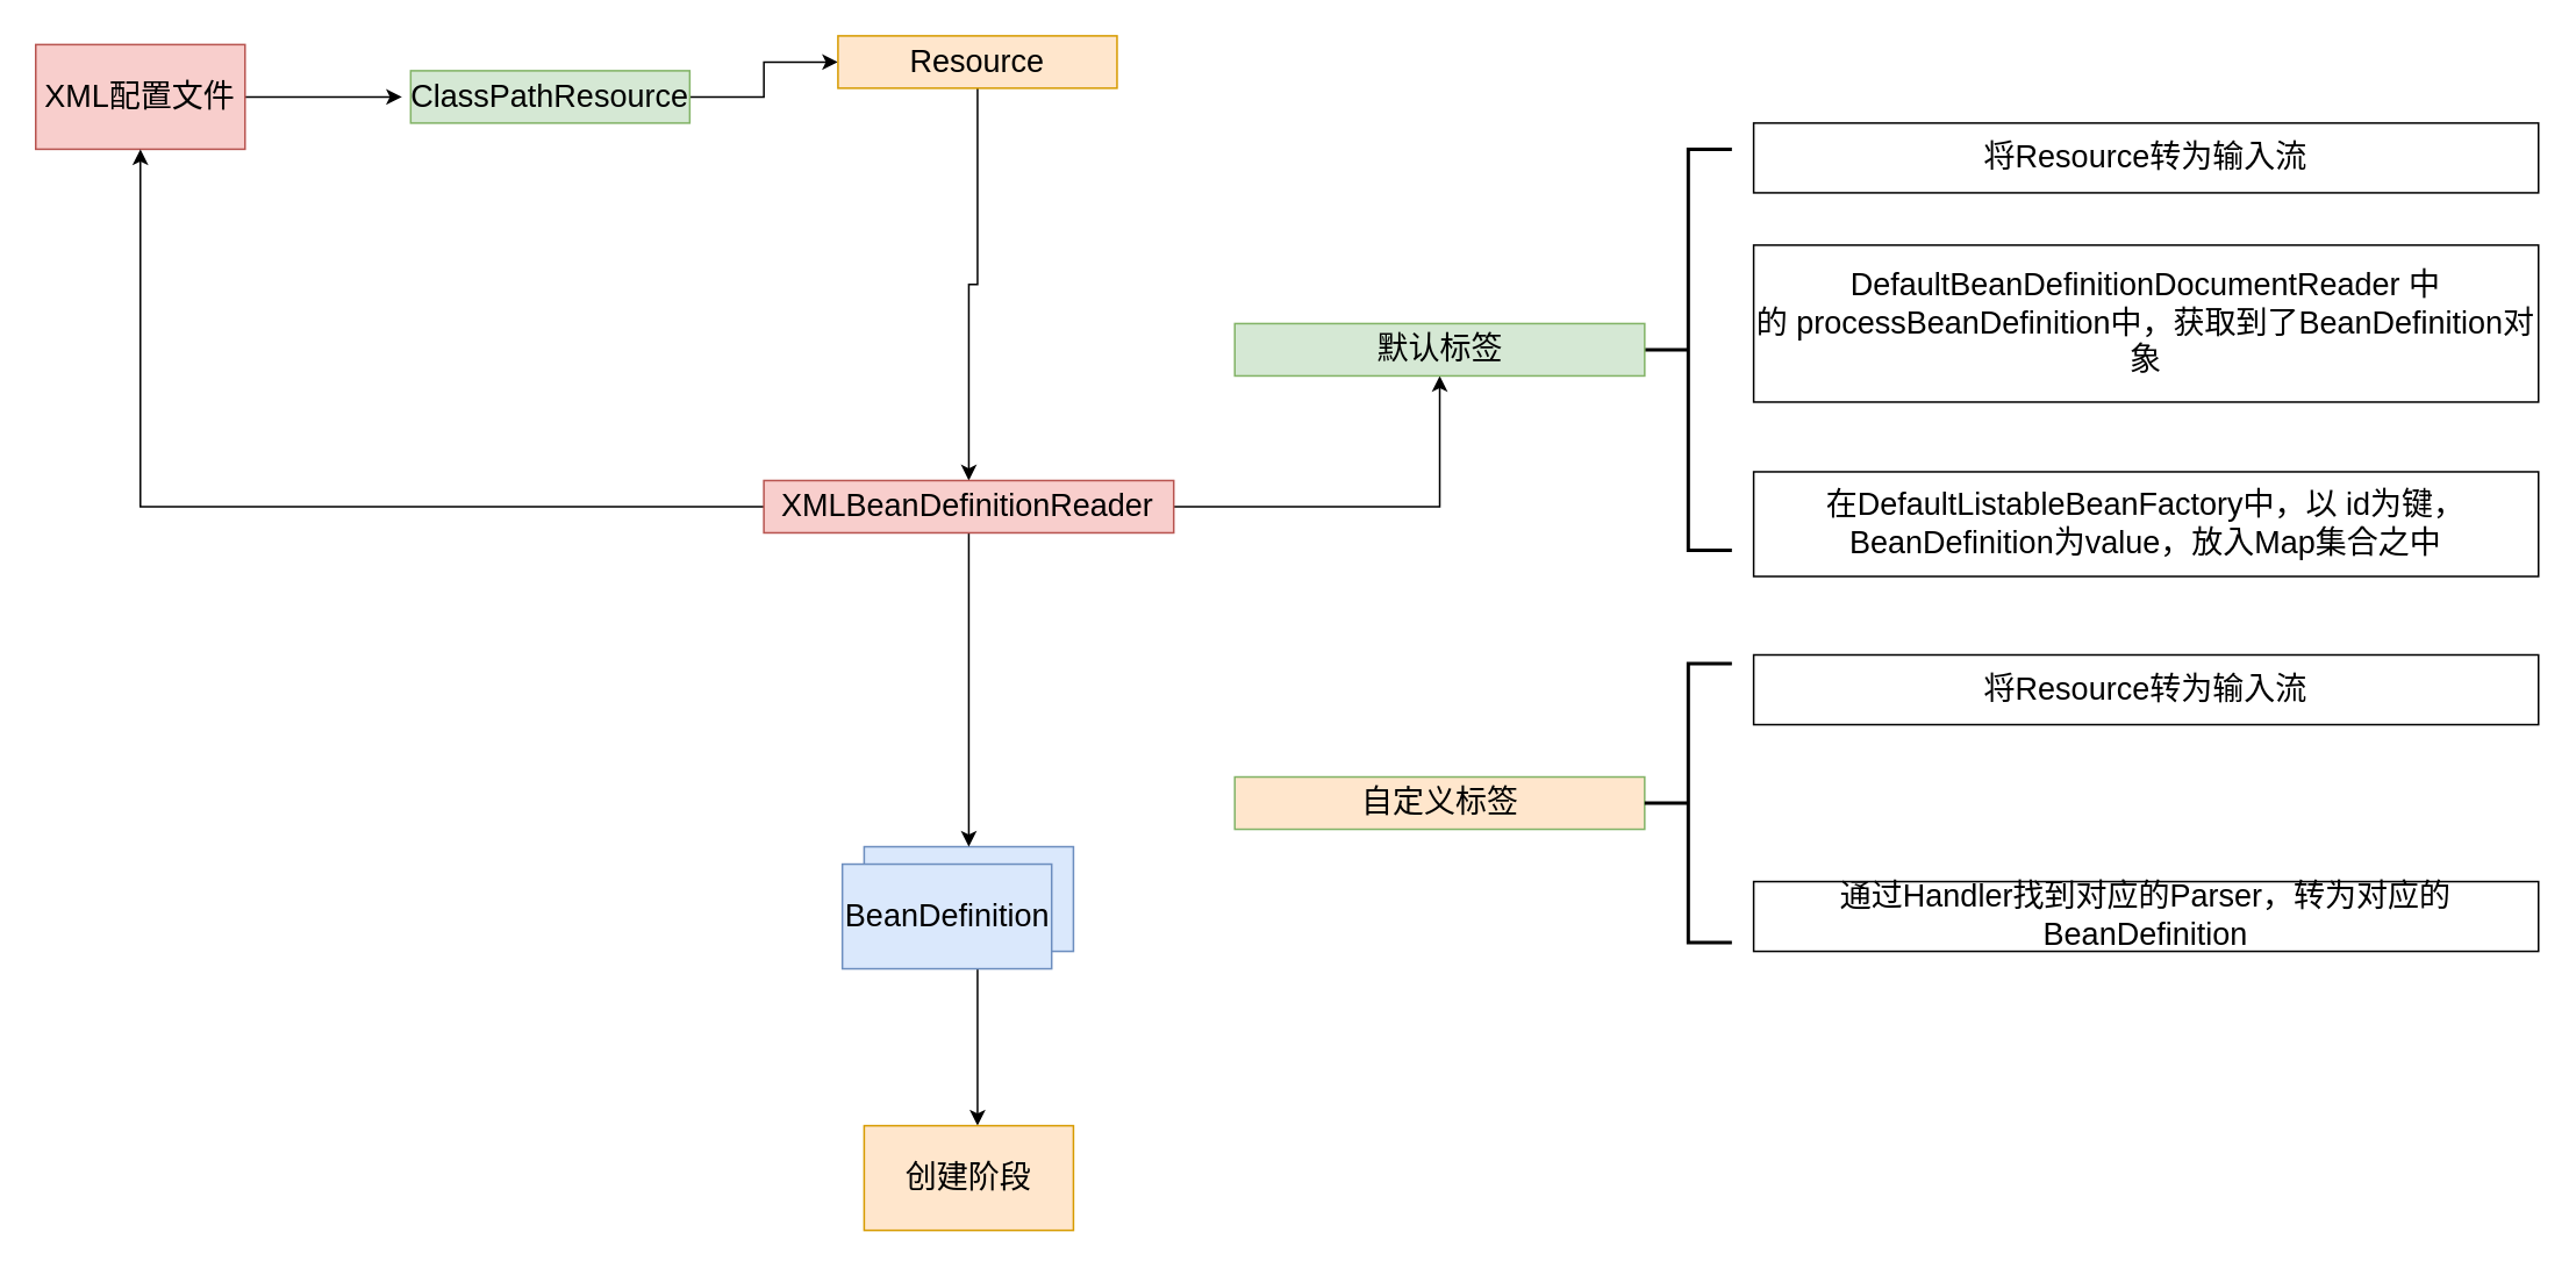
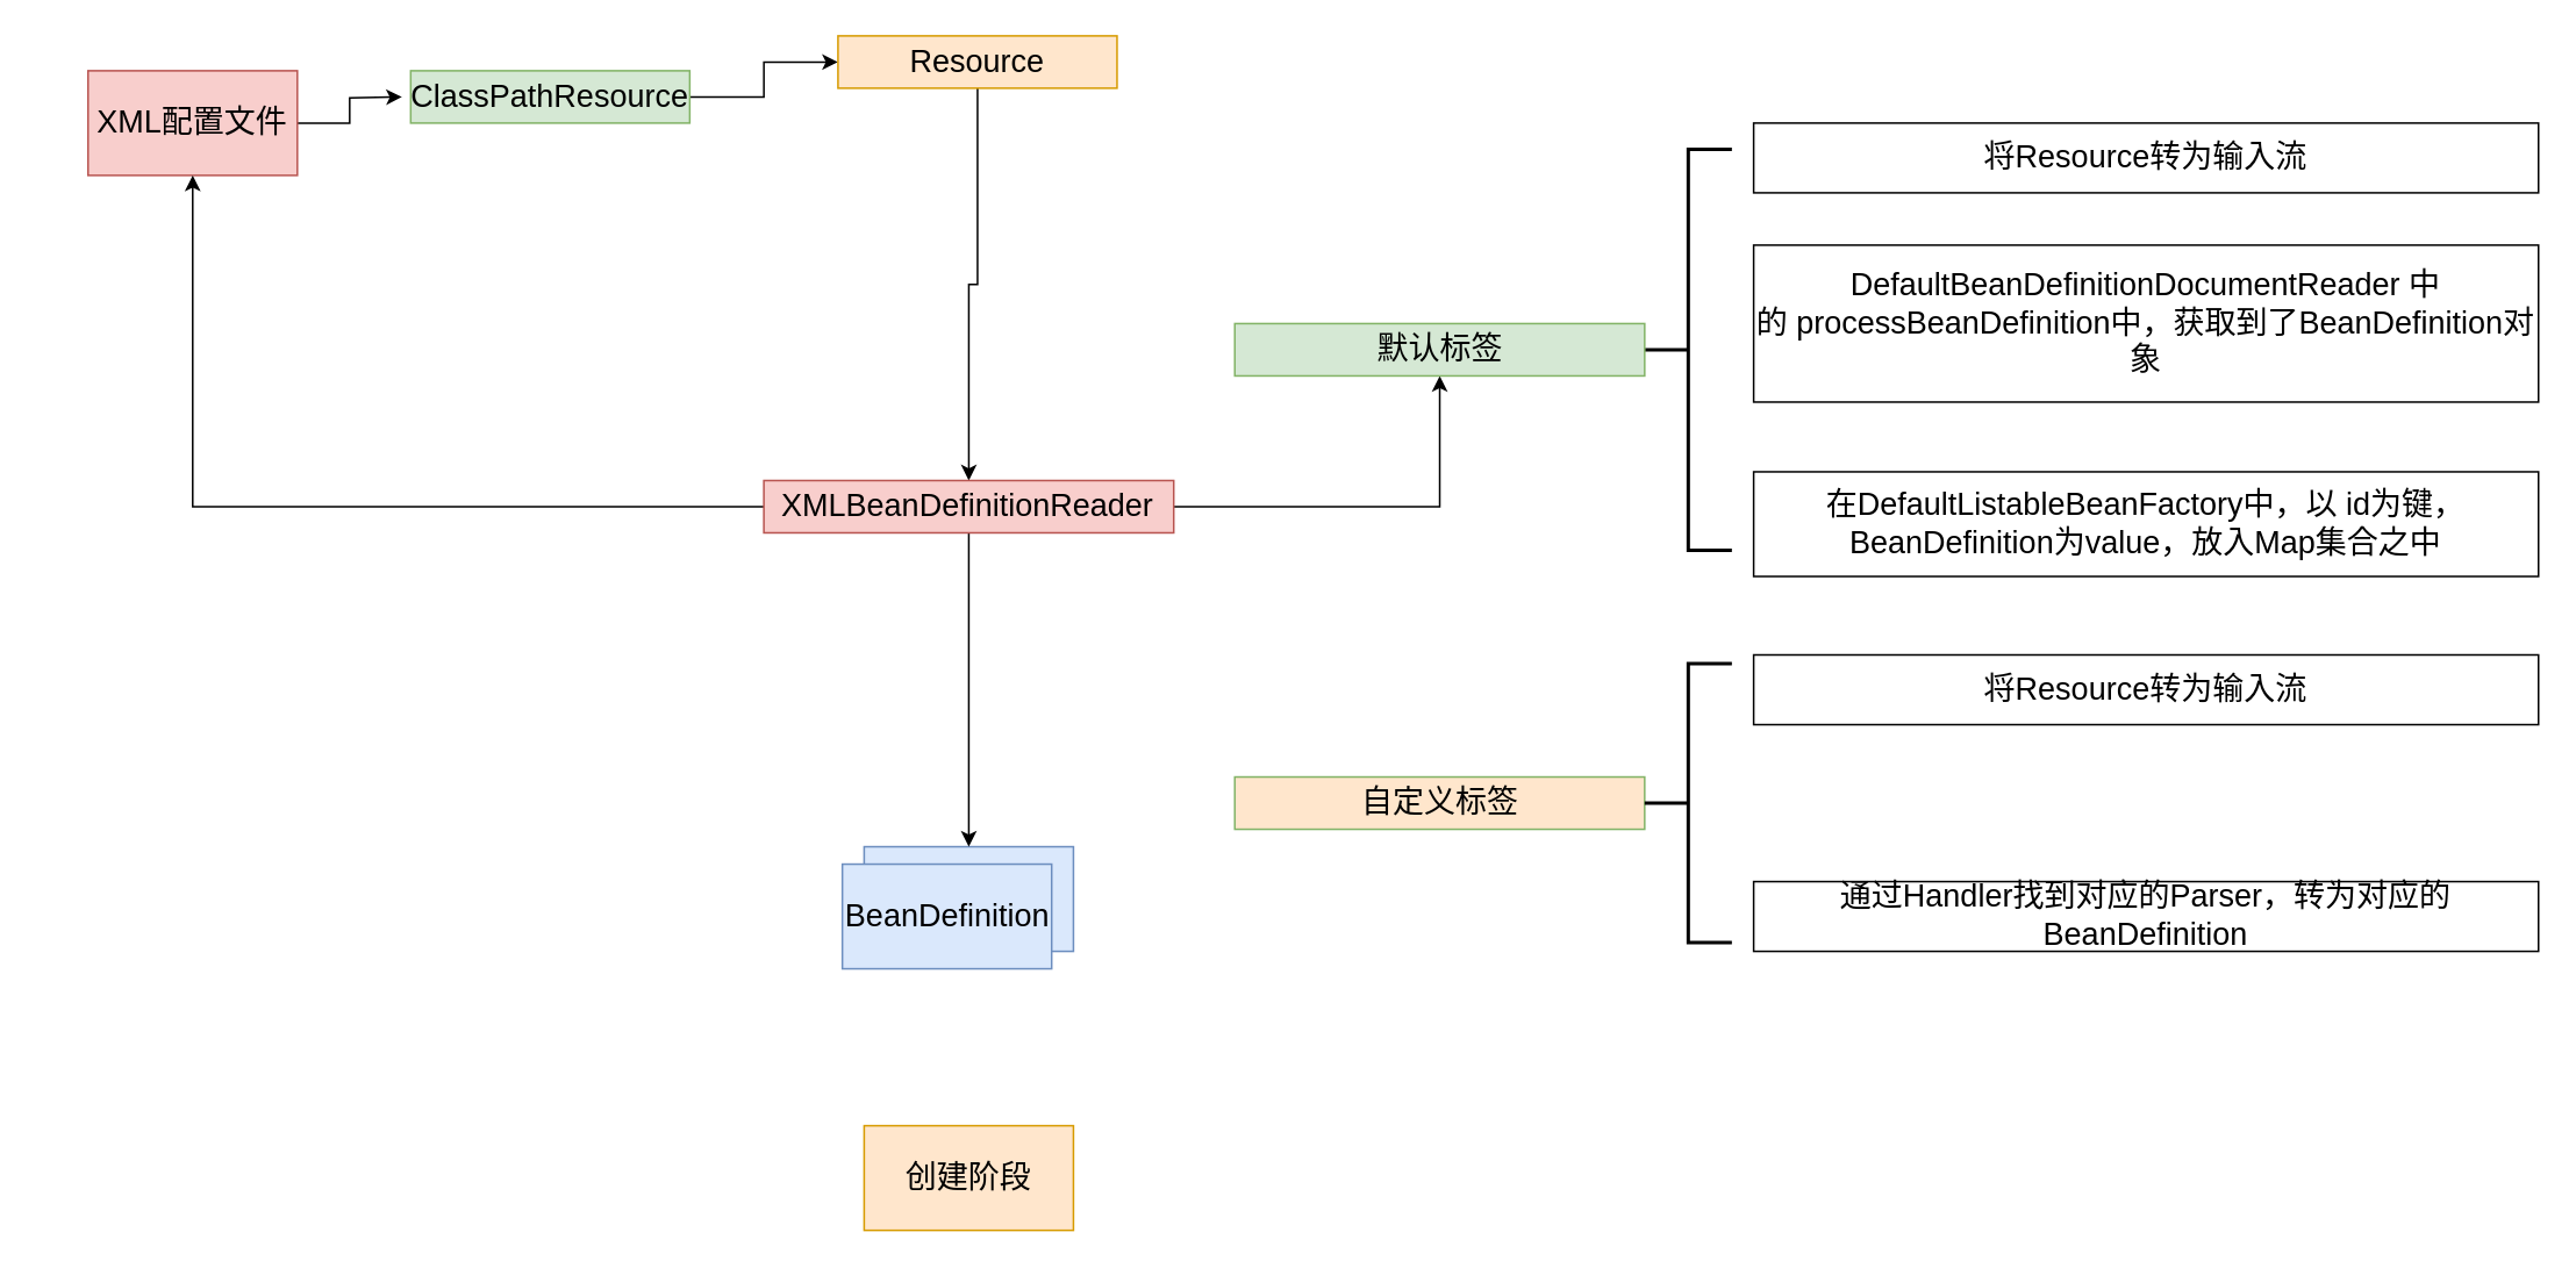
- <mxCell id="3" value="XML配置文件" style="rounded=0;whiteSpace=wrap;html=1;fontSize=18;fillColor=#f8cecc;strokeColor=#b85450;" vertex="1" parent="1"><mxGeometry x="20" y="25" width="120" height="60" as="geometry" /></mxCell>
+ <mxCell id="3" value="XML配置文件" style="rounded=0;whiteSpace=wrap;html=1;fontSize=18;fillColor=#f8cecc;strokeColor=#b85450;" vertex="1" parent="1"><mxGeometry x="50" y="40" width="120" height="60" as="geometry" /></mxCell>
- <mxCell id="5" value="" style="edgeStyle=orthogonalEdgeStyle;rounded=0;orthogonalLoop=1;jettySize=auto;html=1;" edge="1" parent="1" source="6" target="24"><mxGeometry relative="1" as="geometry"><Array as="points"><mxPoint x="560" y="575" /><mxPoint x="560" y="575" /></Array></mxGeometry></mxCell>
